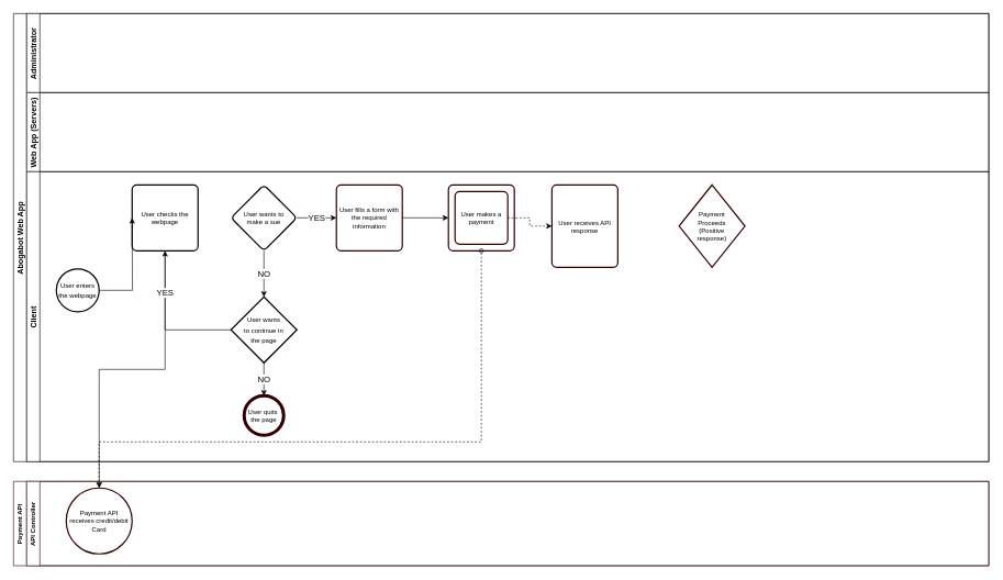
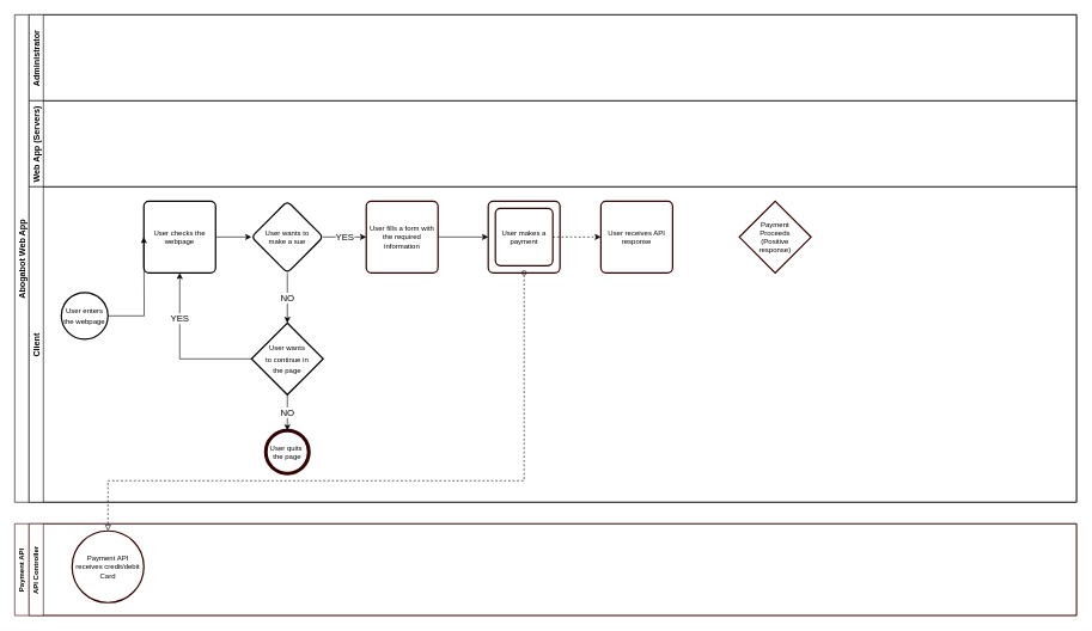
- <mxCell id="17" value="User receives API response" style="rounded=1;whiteSpace=wrap;html=1;absoluteArcSize=1;arcSize=14;strokeWidth=2;labelBackgroundColor=none;labelBorderColor=none;strokeColor=#330000;fontSize=10;fillColor=#FFFFFF;gradientColor=none;" vertex="1" parent="5"><mxGeometry x="797" y="20" width="100" height="125" as="geometry" /></mxCell>
+ <mxCell id="17" value="User receives API response" style="rounded=1;whiteSpace=wrap;html=1;absoluteArcSize=1;arcSize=14;strokeWidth=2;labelBackgroundColor=none;labelBorderColor=none;strokeColor=#330000;fontSize=10;fillColor=#FFFFFF;gradientColor=none;" vertex="1" parent="5"><mxGeometry x="797" y="20" width="100" height="100" as="geometry" /></mxCell>
- <mxCell id="16" value="Payment &lt;br&gt;Proceeds &lt;br&gt;(Positive &lt;br&gt;response)" style="strokeWidth=2;html=1;shape=mxgraph.flowchart.decision;whiteSpace=wrap;labelBackgroundColor=none;labelBorderColor=none;strokeColor=#330000;fontSize=10;fillColor=#FFFFFF;gradientColor=none;" vertex="1" parent="5"><mxGeometry x="990" y="20" width="100" height="125" as="geometry" /></mxCell>
+ <mxCell id="16" value="Payment &lt;br&gt;Proceeds &lt;br&gt;(Positive &lt;br&gt;response)" style="strokeWidth=2;html=1;shape=mxgraph.flowchart.decision;whiteSpace=wrap;labelBackgroundColor=none;labelBorderColor=none;strokeColor=#330000;fontSize=10;fillColor=#FFFFFF;gradientColor=none;" vertex="1" parent="5"><mxGeometry x="990" y="20" width="100" height="100" as="geometry" /></mxCell>
- <mxCell id="7" value="" style="edgeStyle=orthogonalEdgeStyle;rounded=0;orthogonalLoop=1;jettySize=auto;html=1;fontSize=10;" edge="1" parent="5" source="8" target="26"><mxGeometry relative="1" as="geometry" /></mxCell>
+ <mxCell id="7" value="" style="edgeStyle=orthogonalEdgeStyle;rounded=0;orthogonalLoop=1;jettySize=auto;html=1;fontSize=10;" edge="1" parent="5" source="8" target="9"><mxGeometry relative="1" as="geometry" /></mxCell>
